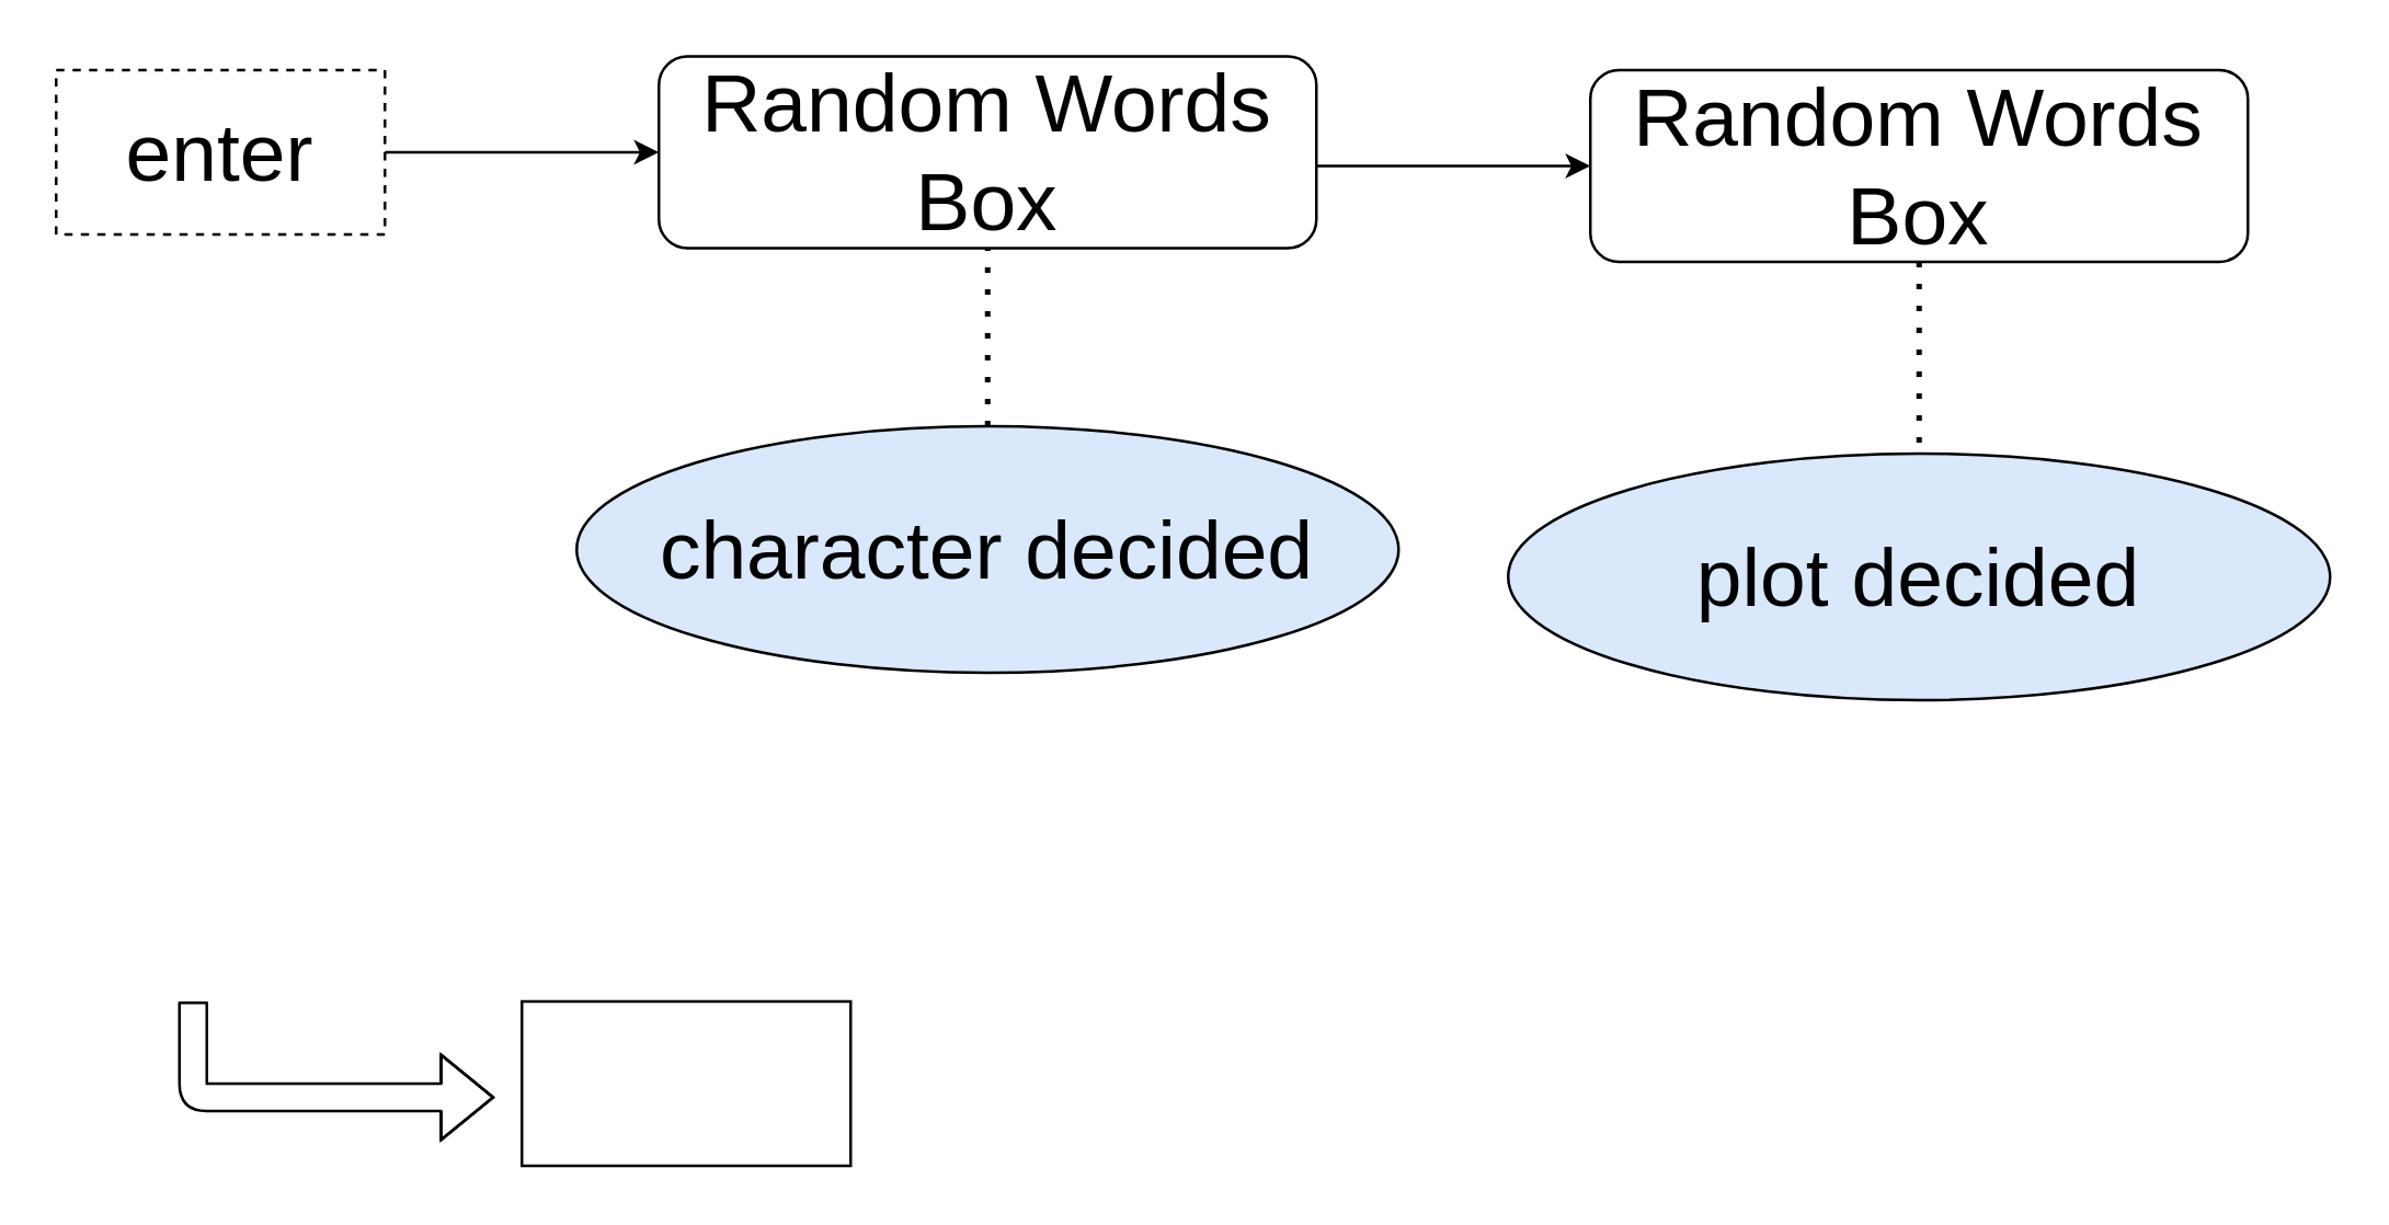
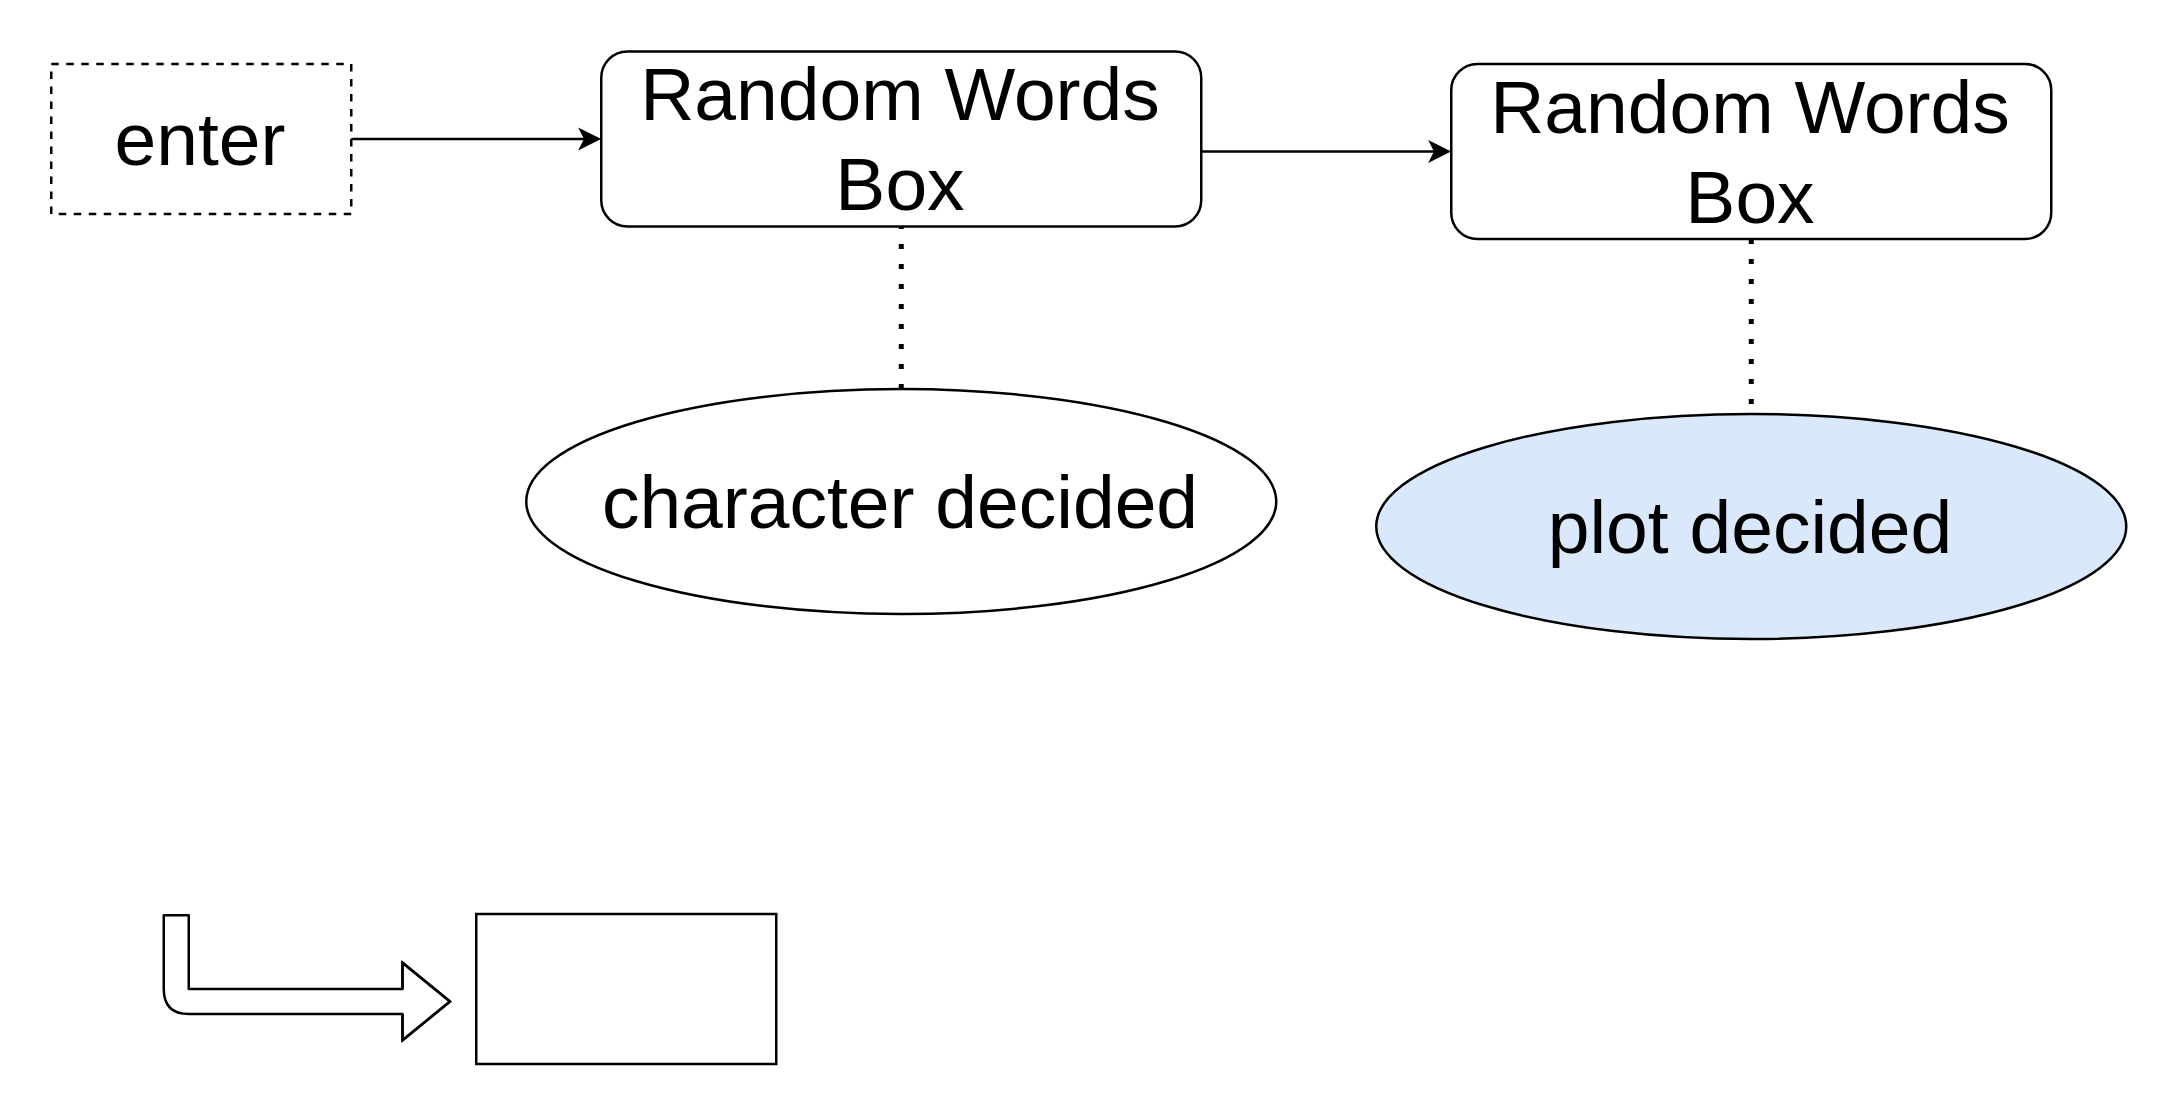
- <mxCell id="9" value="character decided" style="ellipse;whiteSpace=wrap;html=1;fontSize=30;fillColor=#dae8fc;" vertex="1" parent="1"><mxGeometry x="210" y="155" width="300" height="90" as="geometry" /></mxCell>
+ <mxCell id="9" value="character decided" style="ellipse;whiteSpace=wrap;html=1;fontSize=30;" vertex="1" parent="1"><mxGeometry x="210" y="155" width="300" height="90" as="geometry" /></mxCell>
